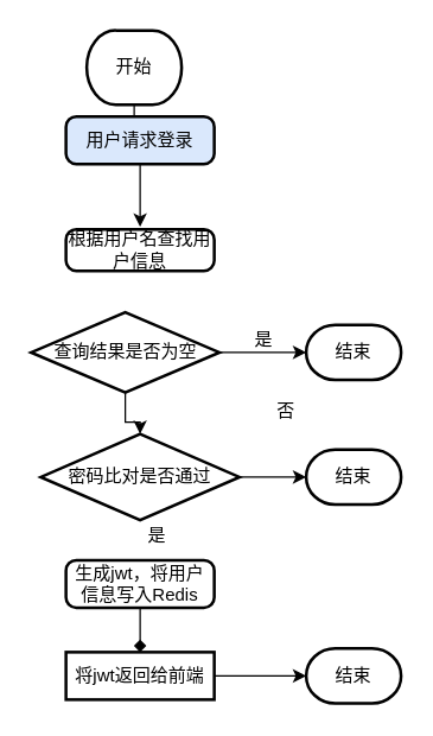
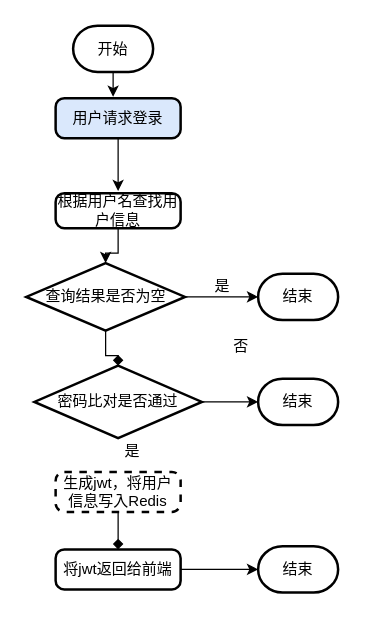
- <mxCell id="3" value="开始" style="strokeWidth=2;html=1;shape=mxgraph.flowchart.terminator;whiteSpace=wrap;" vertex="1" parent="1"><mxGeometry x="58" y="20" width="64" height="50" as="geometry" /></mxCell>
+ <mxCell id="3" value="开始" style="strokeWidth=2;html=1;shape=mxgraph.flowchart.terminator;whiteSpace=wrap;" vertex="1" parent="1"><mxGeometry x="58" y="20" width="64" height="37" as="geometry" /></mxCell>
+ <mxCell id="6" style="edgeStyle=orthogonalEdgeStyle;rounded=0;orthogonalLoop=1;jettySize=auto;html=1;entryX=0.5;entryY=0;entryDx=0;entryDy=0;entryPerimeter=0;" edge="1" parent="1" source="7" target="10"><mxGeometry relative="1" as="geometry" /></mxCell>
- <mxCell id="9" style="edgeStyle=orthogonalEdgeStyle;rounded=0;orthogonalLoop=1;jettySize=auto;html=1;entryX=0.5;entryY=0;entryDx=0;entryDy=0;entryPerimeter=0;" edge="1" parent="1" source="10" target="14"><mxGeometry relative="1" as="geometry" /></mxCell>
+ <mxCell id="9" style="edgeStyle=orthogonalEdgeStyle;rounded=0;orthogonalLoop=1;jettySize=auto;html=1;entryX=0.5;entryY=0;entryDx=0;entryDy=0;entryPerimeter=0;endArrow=diamond;" edge="1" parent="1" source="10" target="14"><mxGeometry relative="1" as="geometry" /></mxCell>
- <mxCell id="18" value="生成jwt，将用户信息写入Redis" style="rounded=1;whiteSpace=wrap;html=1;absoluteArcSize=1;arcSize=14;strokeWidth=2;" vertex="1" parent="1"><mxGeometry x="44" y="377" width="100" height="32" as="geometry" /></mxCell>
+ <mxCell id="18" value="生成jwt，将用户信息写入Redis" style="rounded=1;whiteSpace=wrap;html=1;absoluteArcSize=1;arcSize=14;strokeWidth=2;dashed=1;" vertex="1" parent="1"><mxGeometry x="44" y="377" width="100" height="32" as="geometry" /></mxCell>
- <mxCell id="20" value="将jwt返回给前端" style="whiteSpace=wrap;html=1;absoluteArcSize=1;arcSize=14;strokeWidth=2;rounded=0;" vertex="1" parent="1"><mxGeometry x="44" y="439" width="100" height="32" as="geometry" /></mxCell>
+ <mxCell id="20" value="将jwt返回给前端" style="rounded=1;whiteSpace=wrap;html=1;absoluteArcSize=1;arcSize=14;strokeWidth=2;" vertex="1" parent="1"><mxGeometry x="44" y="439" width="100" height="32" as="geometry" /></mxCell>
